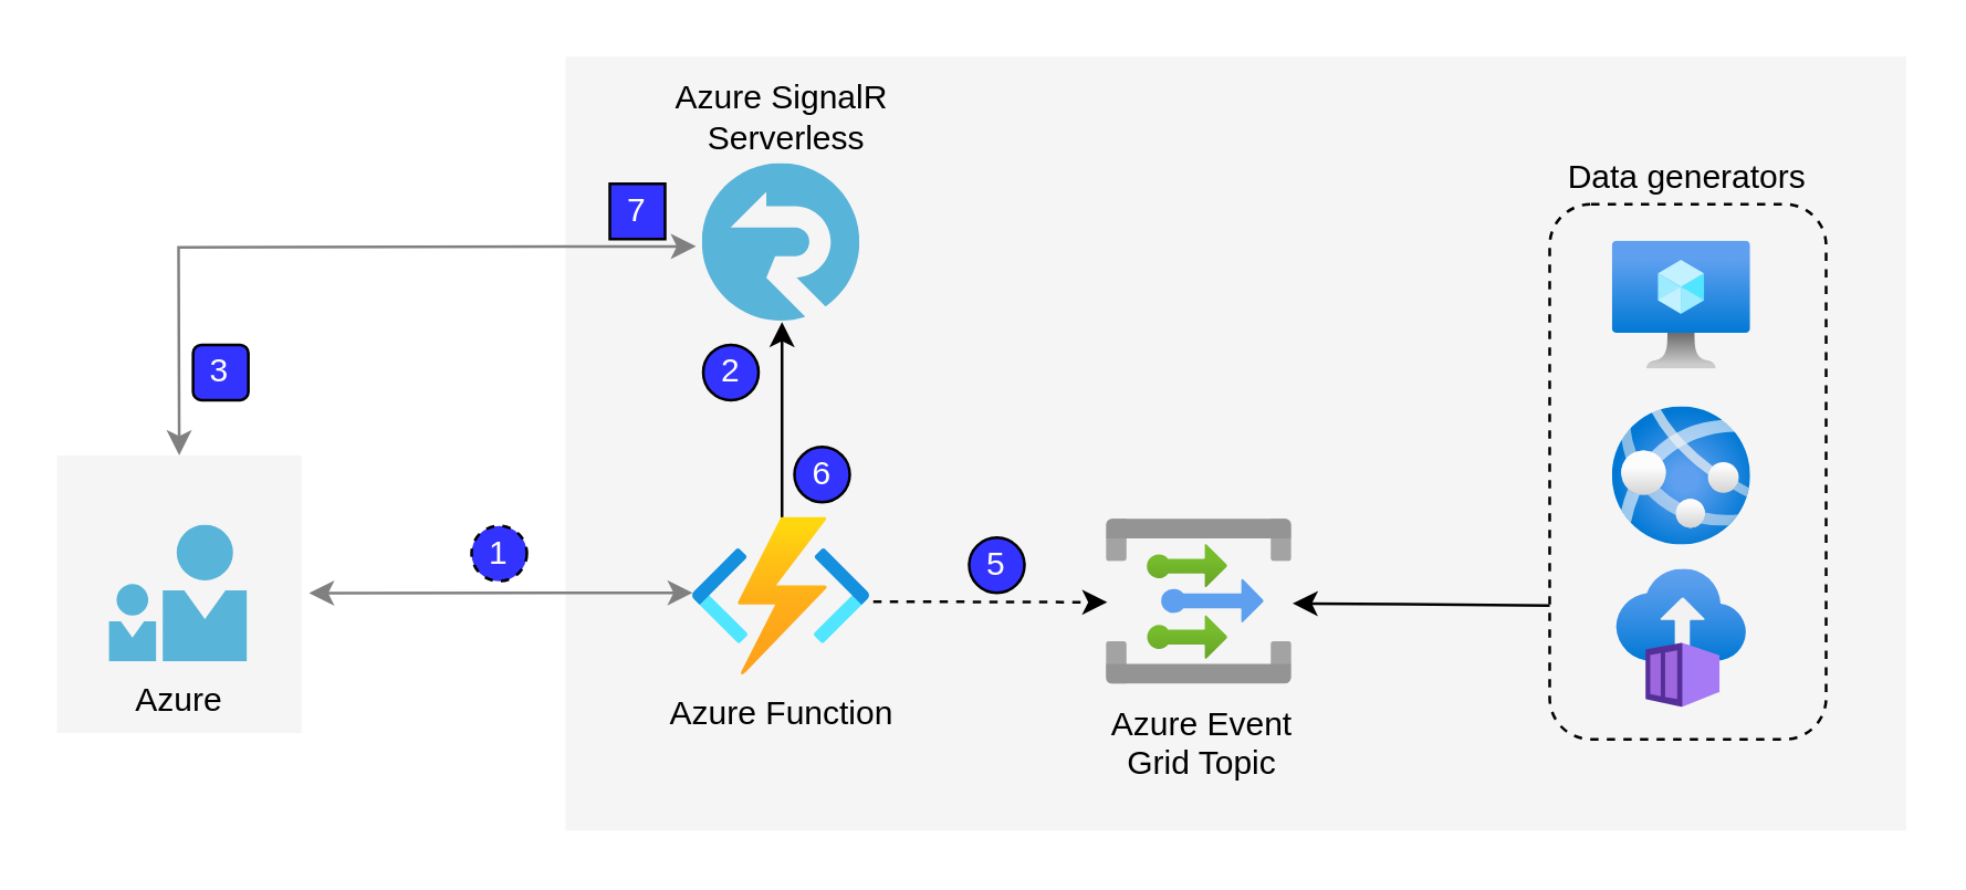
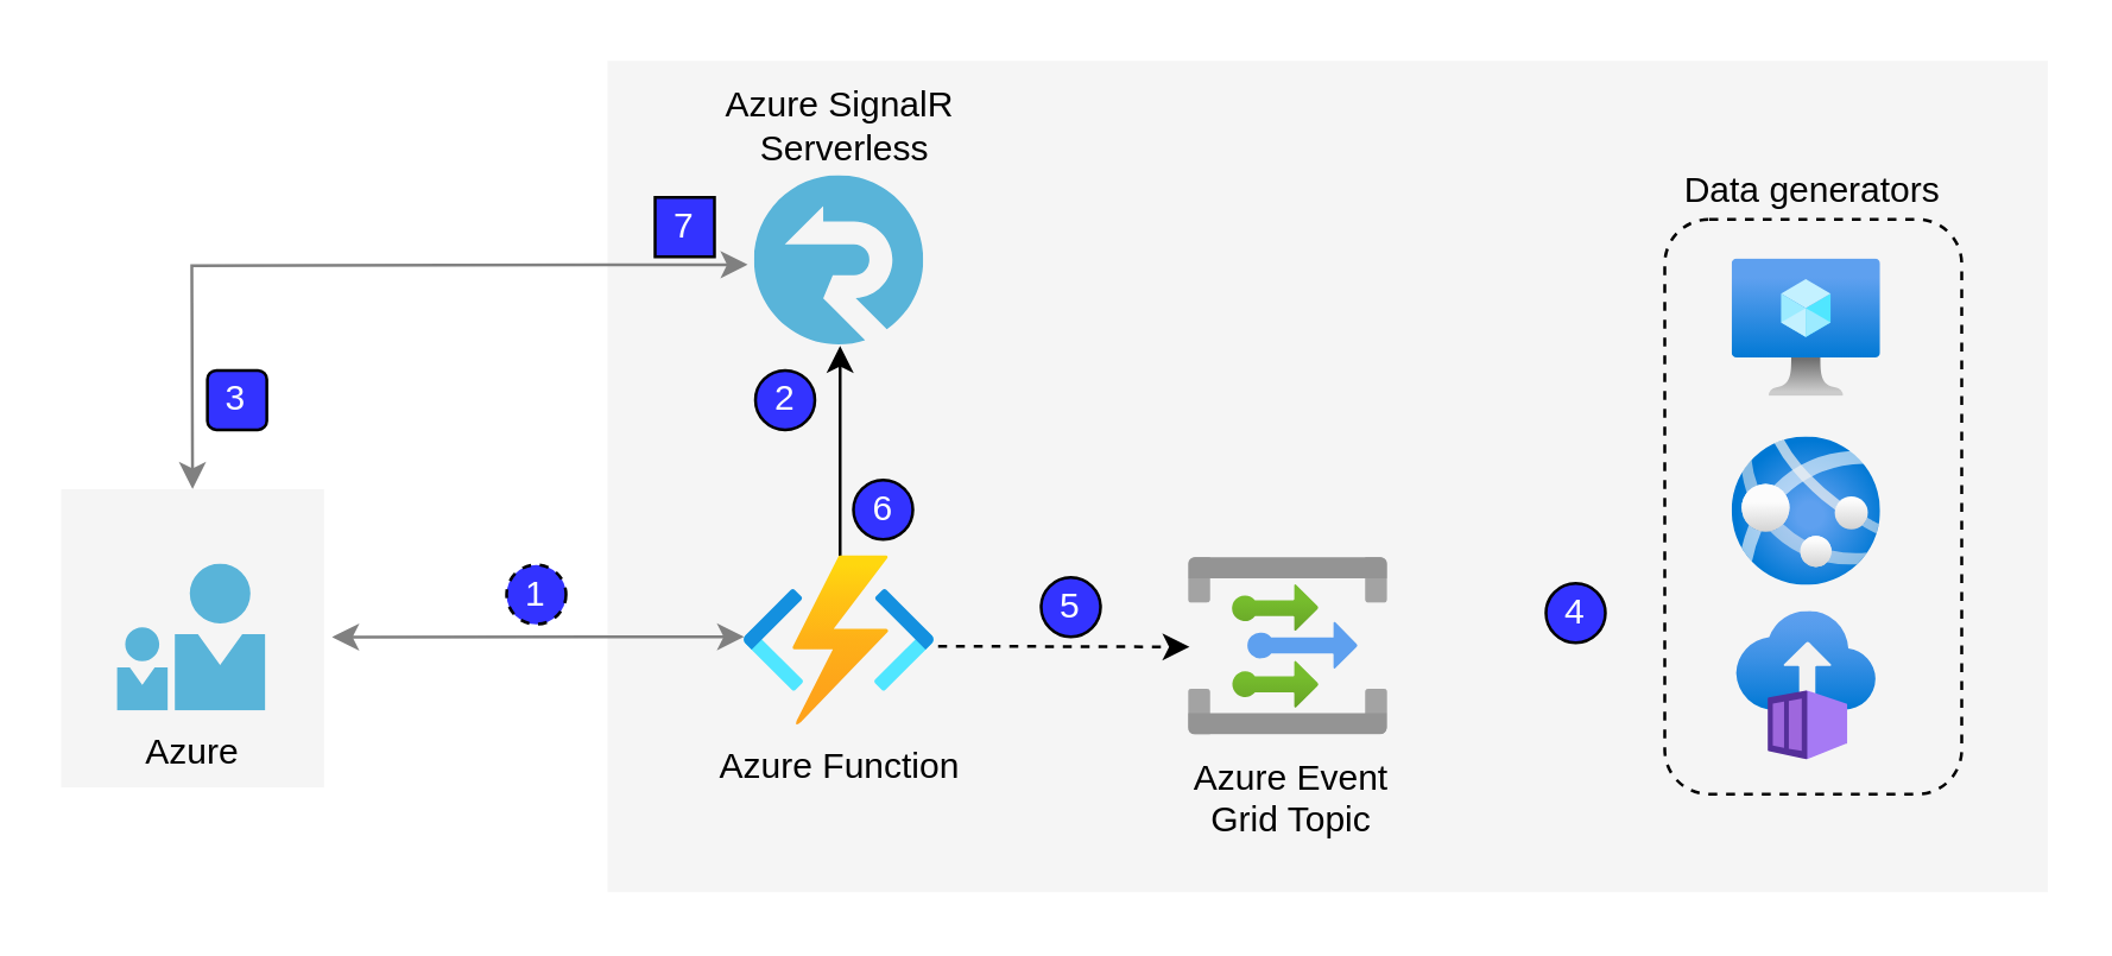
+ <mxCell id="20" value="4" style="ellipse;whiteSpace=wrap;html=1;aspect=fixed;labelBackgroundColor=none;fillColor=#3333FF;fontColor=#FFFFFF;" vertex="1" parent="1"><mxGeometry x="520" y="196" width="20" height="20" as="geometry" /></mxCell>
- <mxCell id="17" value="" style="endArrow=classic;html=1;rounded=0;strokeColor=#000000;exitX=0;exitY=0.75;exitDx=0;exitDy=0;" edge="1" parent="1" source="13" target="11"><mxGeometry width="50" height="50" relative="1" as="geometry"><mxPoint x="470" y="426" as="sourcePoint" /><mxPoint x="520" y="376" as="targetPoint" /></mxGeometry></mxCell>
